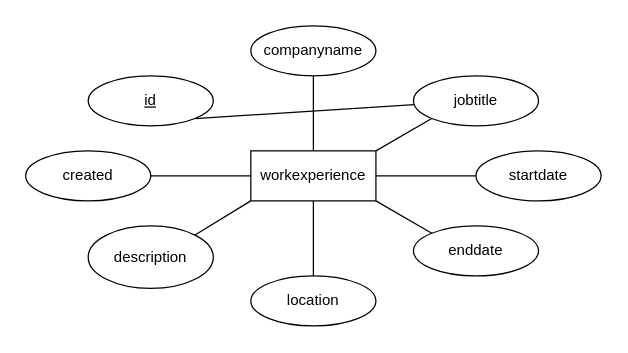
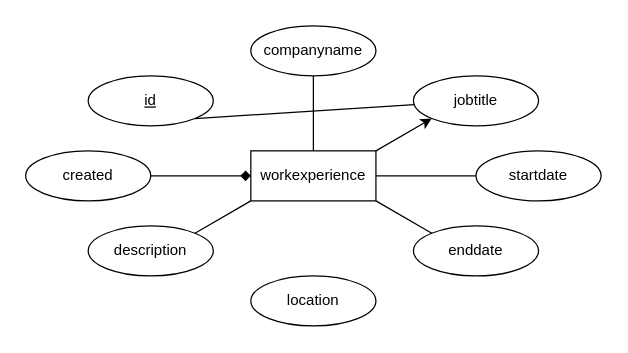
- <mxCell id="16" value="" style="endArrow=none;html=1;rounded=0;entryX=0;entryY=1;entryDx=0;entryDy=0;exitX=1;exitY=0;exitDx=0;exitDy=0;" edge="1" parent="1" source="2" target="9"><mxGeometry relative="1" as="geometry"><mxPoint x="270" y="180" as="sourcePoint" /><mxPoint x="430" y="180" as="targetPoint" /></mxGeometry></mxCell>
+ <mxCell id="16" value="" style="endArrow=classic;html=1;rounded=0;entryX=0;entryY=1;entryDx=0;entryDy=0;exitX=1;exitY=0;exitDx=0;exitDy=0;" edge="1" parent="1" source="2" target="9"><mxGeometry relative="1" as="geometry"><mxPoint x="270" y="180" as="sourcePoint" /><mxPoint x="430" y="180" as="targetPoint" /></mxGeometry></mxCell>
- <mxCell id="13" value="" style="endArrow=none;html=1;rounded=0;exitX=1;exitY=0.5;exitDx=0;exitDy=0;entryX=0;entryY=0.5;entryDx=0;entryDy=0;" edge="1" parent="1" source="7" target="2"><mxGeometry relative="1" as="geometry"><mxPoint x="270" y="180" as="sourcePoint" /><mxPoint x="430" y="180" as="targetPoint" /></mxGeometry></mxCell>
+ <mxCell id="13" value="" style="endArrow=diamond;html=1;rounded=0;exitX=1;exitY=0.5;exitDx=0;exitDy=0;entryX=0;entryY=0.5;entryDx=0;entryDy=0;" edge="1" parent="1" source="7" target="2"><mxGeometry relative="1" as="geometry"><mxPoint x="270" y="180" as="sourcePoint" /><mxPoint x="430" y="180" as="targetPoint" /></mxGeometry></mxCell>
- <mxCell id="12" value="" style="endArrow=none;html=1;rounded=0;exitX=0.5;exitY=1;exitDx=0;exitDy=0;entryX=0.5;entryY=0;entryDx=0;entryDy=0;" edge="1" parent="1" source="2" target="4"><mxGeometry relative="1" as="geometry"><mxPoint x="270" y="180" as="sourcePoint" /><mxPoint x="430" y="180" as="targetPoint" /></mxGeometry></mxCell>
- <mxCell id="10" value="description" style="ellipse;whiteSpace=wrap;html=1;align=center;" vertex="1" parent="1"><mxGeometry x="70" y="180" width="100" height="50" as="geometry" /></mxCell>
+ <mxCell id="10" value="description" style="ellipse;whiteSpace=wrap;html=1;align=center;" vertex="1" parent="1"><mxGeometry x="70" y="180" width="100" height="40" as="geometry" /></mxCell>
